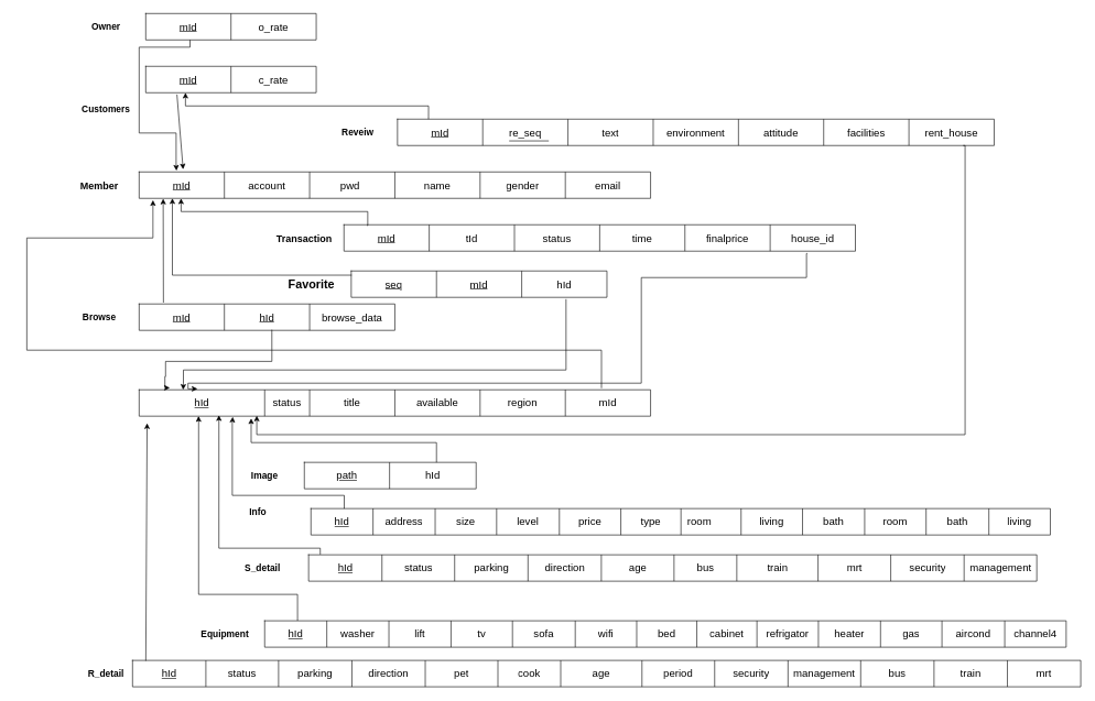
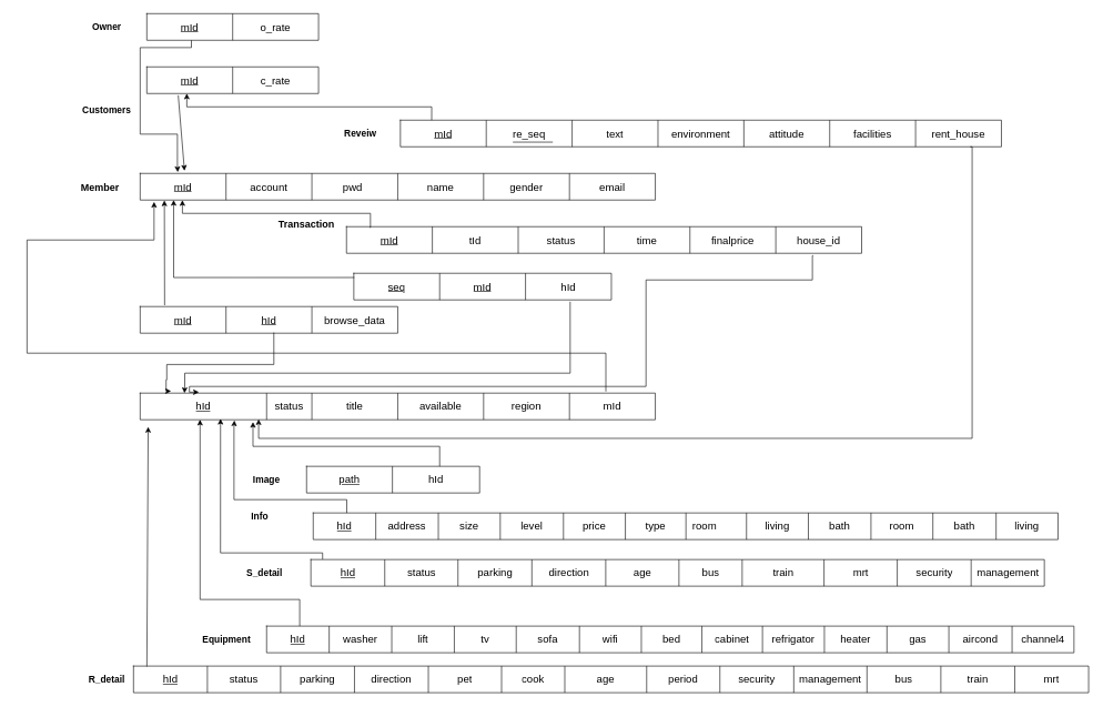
- <mxCell id="50" value="&lt;font style=&quot;font-size: 15px;&quot;&gt;Transaction&lt;/font&gt;" style="text;html=1;align=center;verticalAlign=middle;whiteSpace=wrap;rounded=0;fontStyle=1" parent="1" vertex="1"><mxGeometry x="420" y="340" width="80" height="40" as="geometry" /></mxCell>
+ <mxCell id="50" value="&lt;font style=&quot;font-size: 15px;&quot;&gt;Transaction&lt;/font&gt;" style="text;html=1;align=center;verticalAlign=middle;whiteSpace=wrap;rounded=0;fontStyle=1" parent="1" vertex="1"><mxGeometry x="420" y="315" width="80" height="40" as="geometry" /></mxCell>
- <mxCell id="69" value="&lt;font style=&quot;font-size: 18px;&quot;&gt;Favorite&lt;/font&gt;" style="text;html=1;align=center;verticalAlign=middle;whiteSpace=wrap;rounded=0;fontStyle=1" parent="63" vertex="1"><mxGeometry width="80" height="40" as="geometry" /></mxCell>
- <mxCell id="78" value="&lt;b style=&quot;font-size: 14px;&quot;&gt;Browse&lt;/b&gt;" style="text;html=1;align=center;verticalAlign=middle;whiteSpace=wrap;rounded=0;fontSize=14;" parent="72" vertex="1"><mxGeometry width="80" height="40" as="geometry" /></mxCell>
